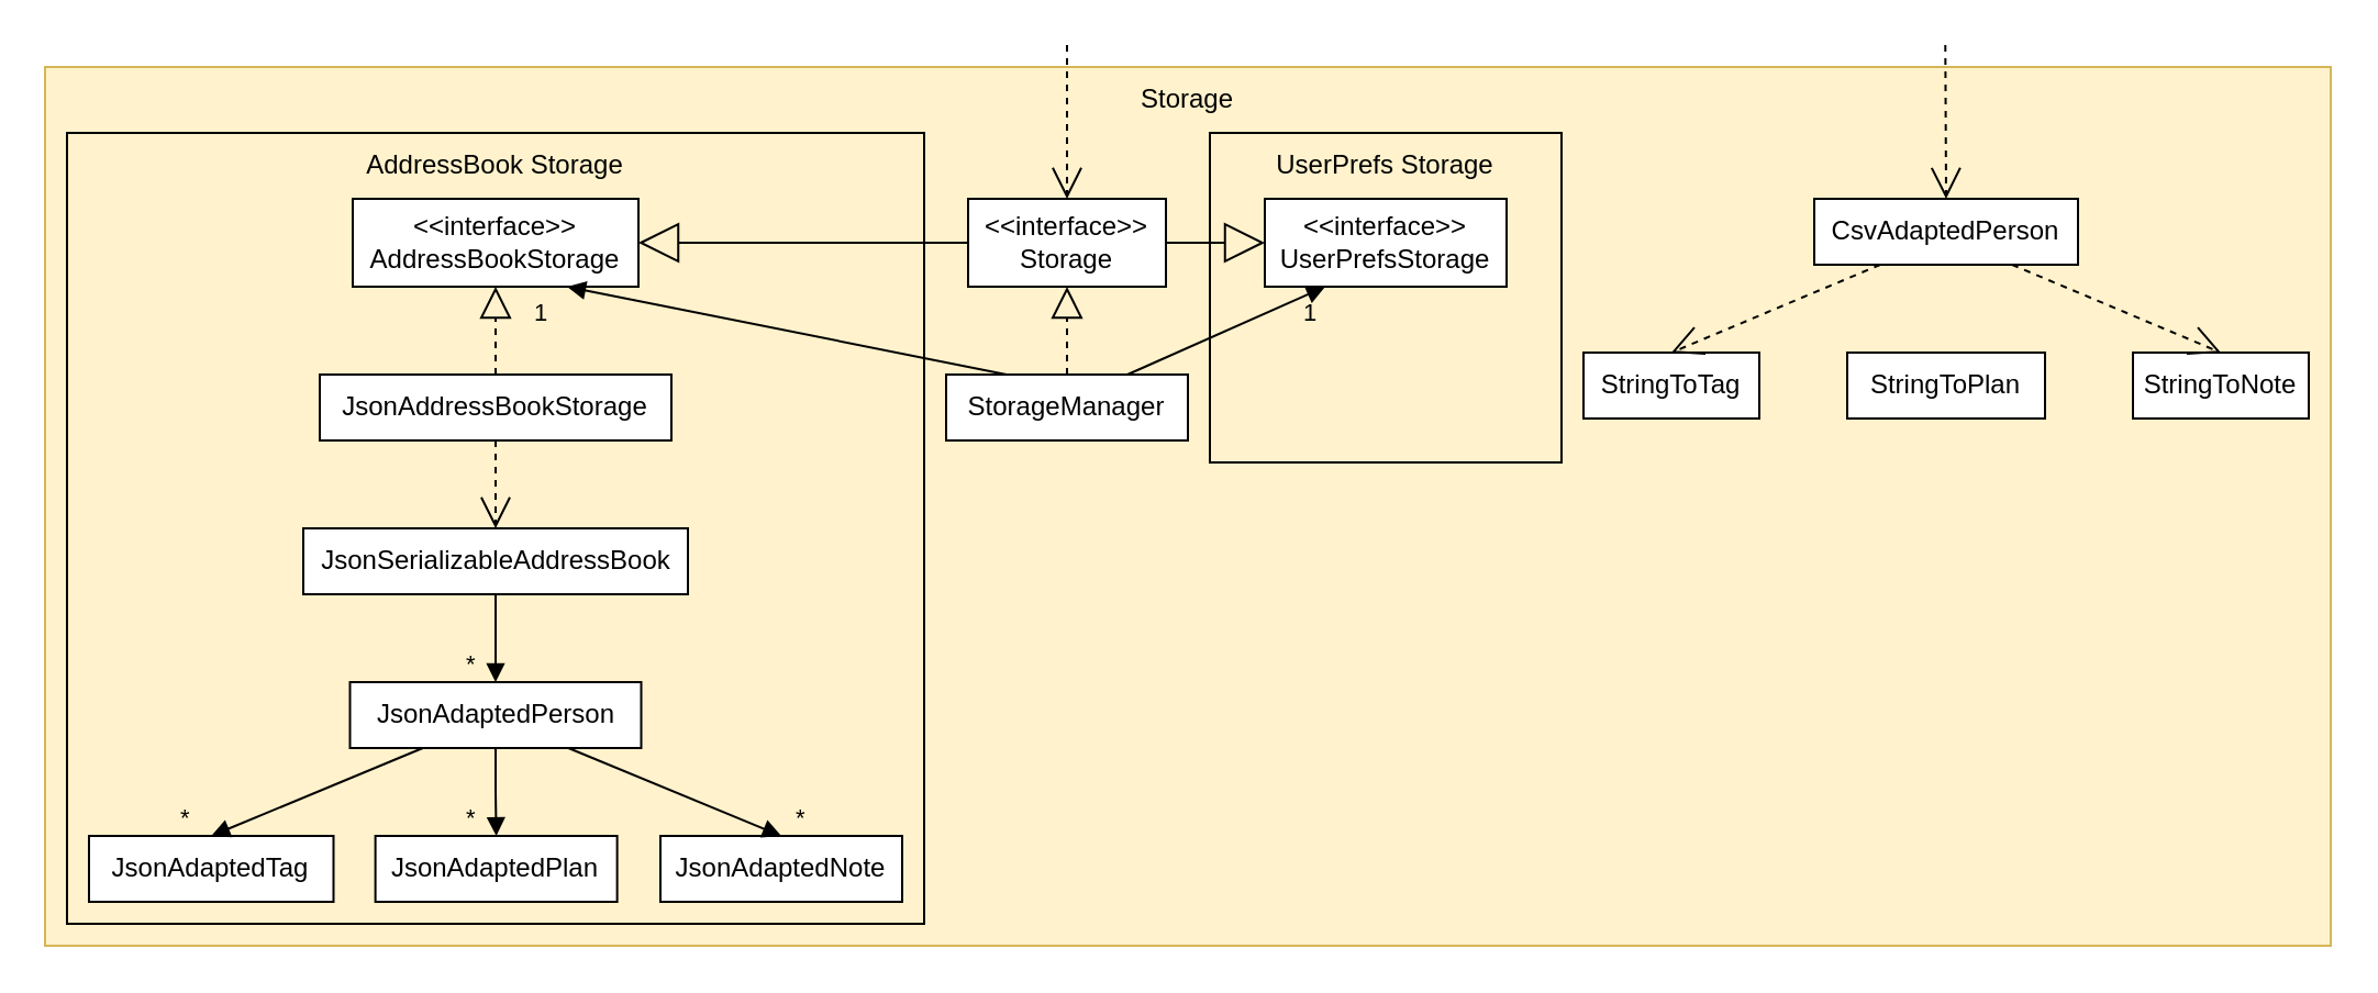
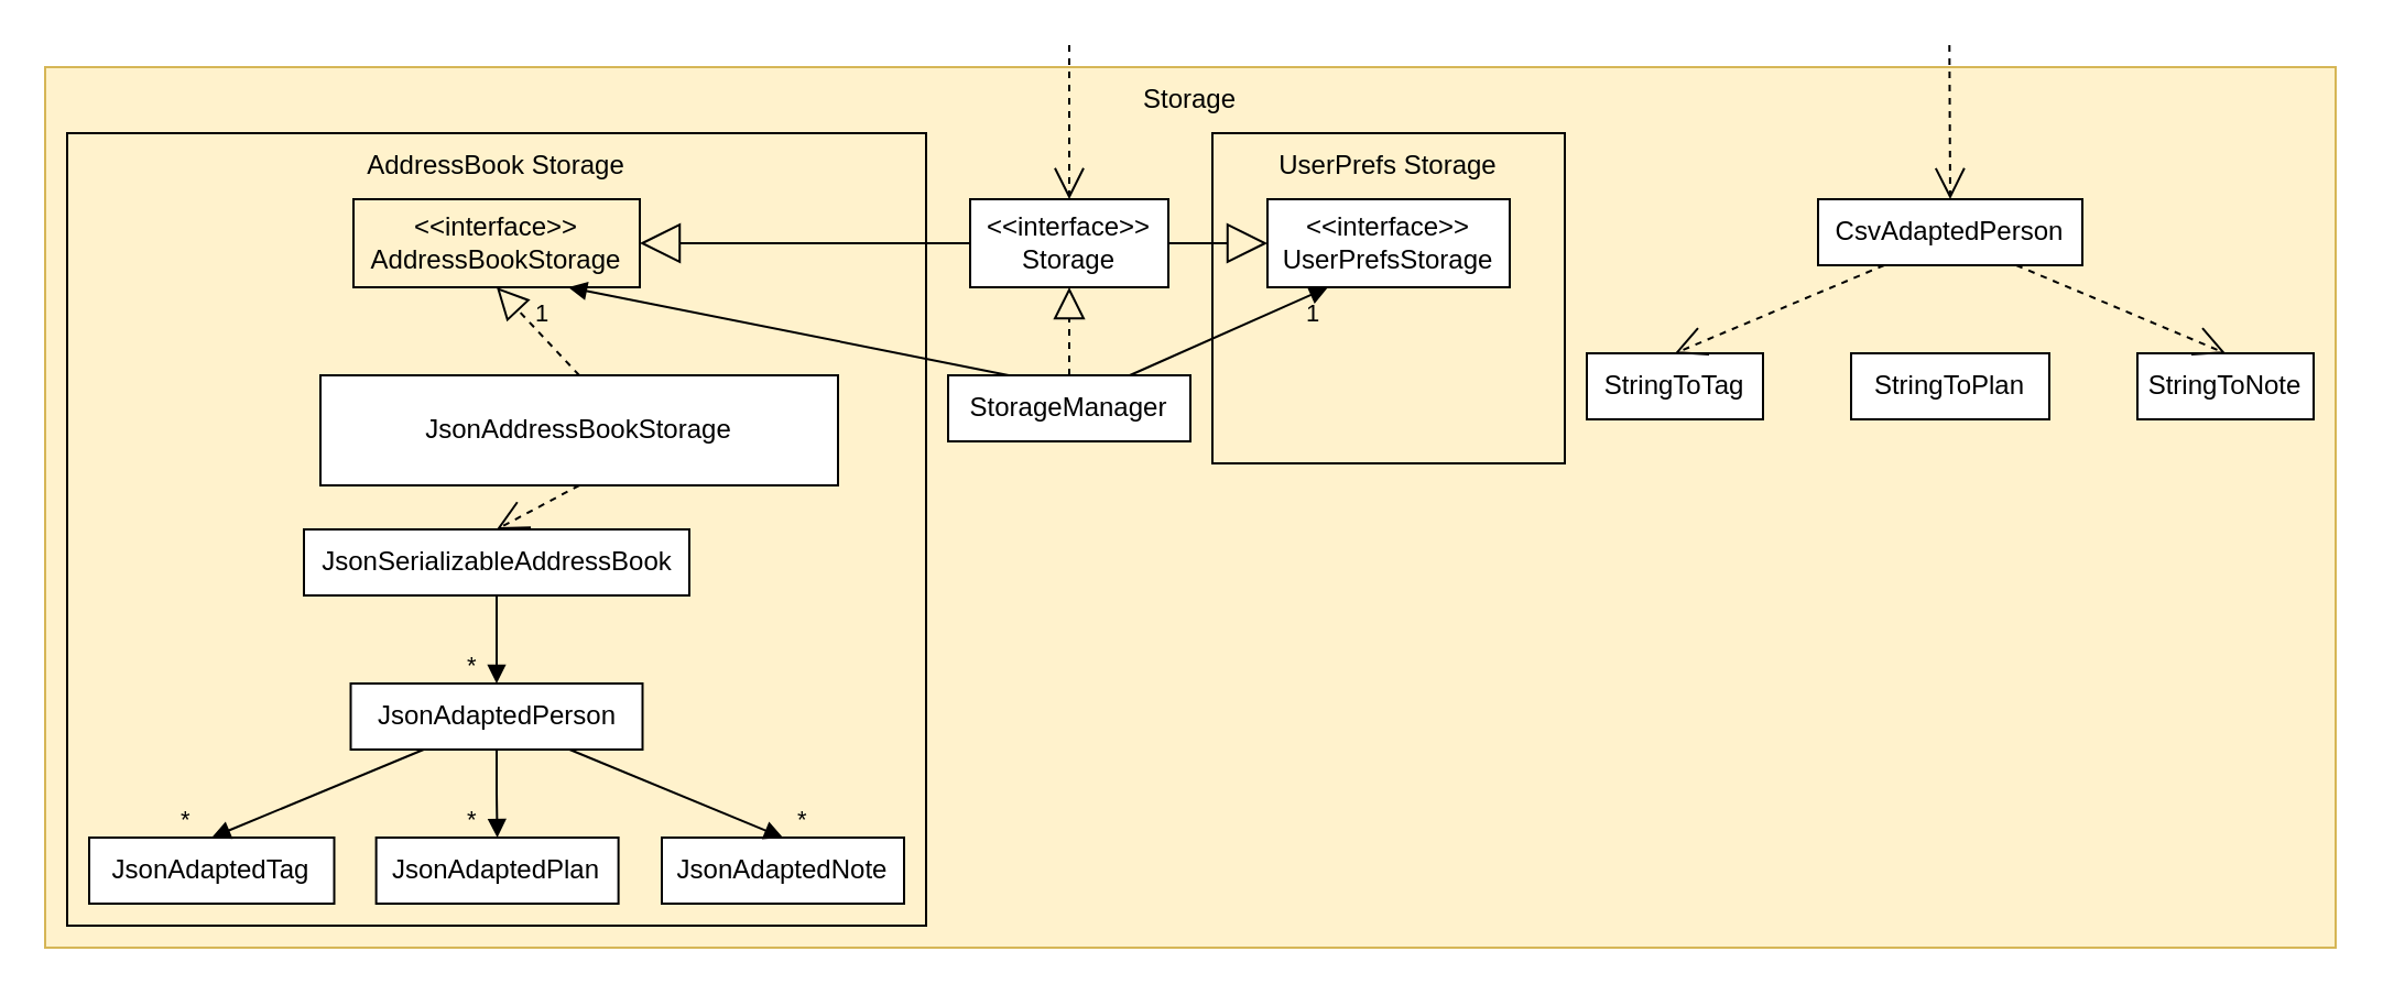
- <mxCell id="7" value="&amp;lt;&amp;lt;interface&amp;gt;&amp;gt;&lt;br&gt;AddressBookStorage" style="rounded=0;whiteSpace=wrap;html=1;" vertex="1" parent="1"><mxGeometry x="160" y="90" width="130" height="40" as="geometry" /></mxCell>
+ <mxCell id="7" value="&amp;lt;&amp;lt;interface&amp;gt;&amp;gt;&lt;br&gt;AddressBookStorage" style="rounded=0;whiteSpace=wrap;html=1;fillColor=#fff2cc;" vertex="1" parent="1"><mxGeometry x="160" y="90" width="130" height="40" as="geometry" /></mxCell>
- <mxCell id="9" value="JsonAddressBookStorage" style="rounded=0;whiteSpace=wrap;html=1;" vertex="1" parent="1"><mxGeometry x="145" y="170" width="160" height="30" as="geometry" /></mxCell>
+ <mxCell id="9" value="JsonAddressBookStorage" style="rounded=0;whiteSpace=wrap;html=1;" vertex="1" parent="1"><mxGeometry x="145" y="170" width="235" height="50" as="geometry" /></mxCell>
